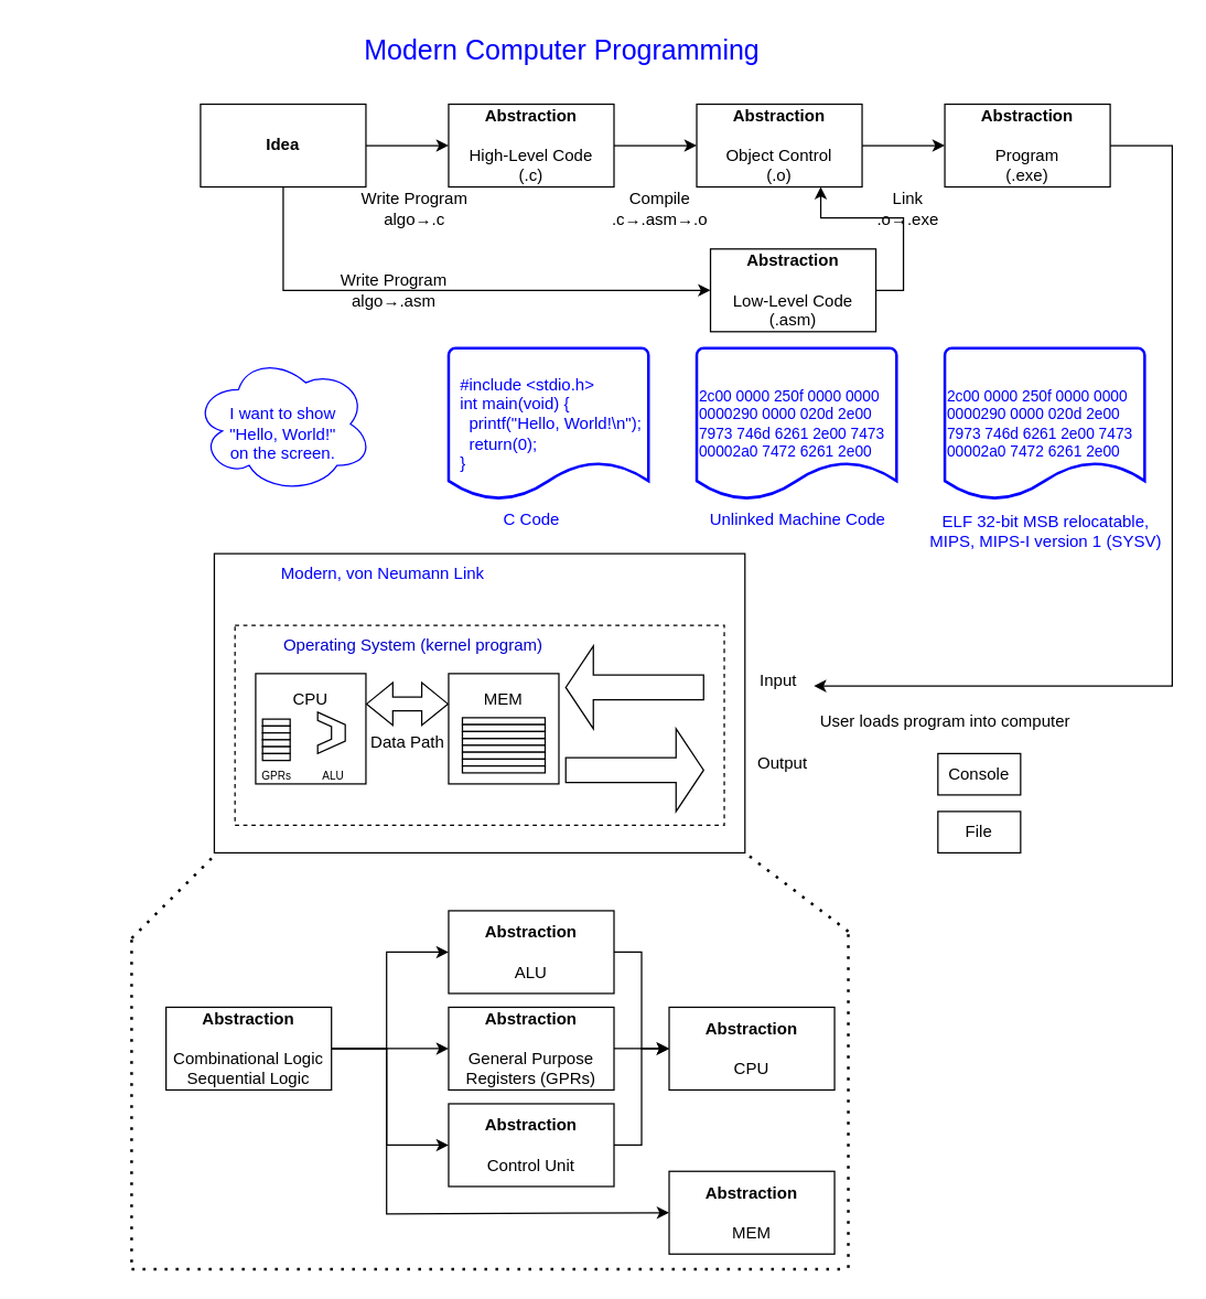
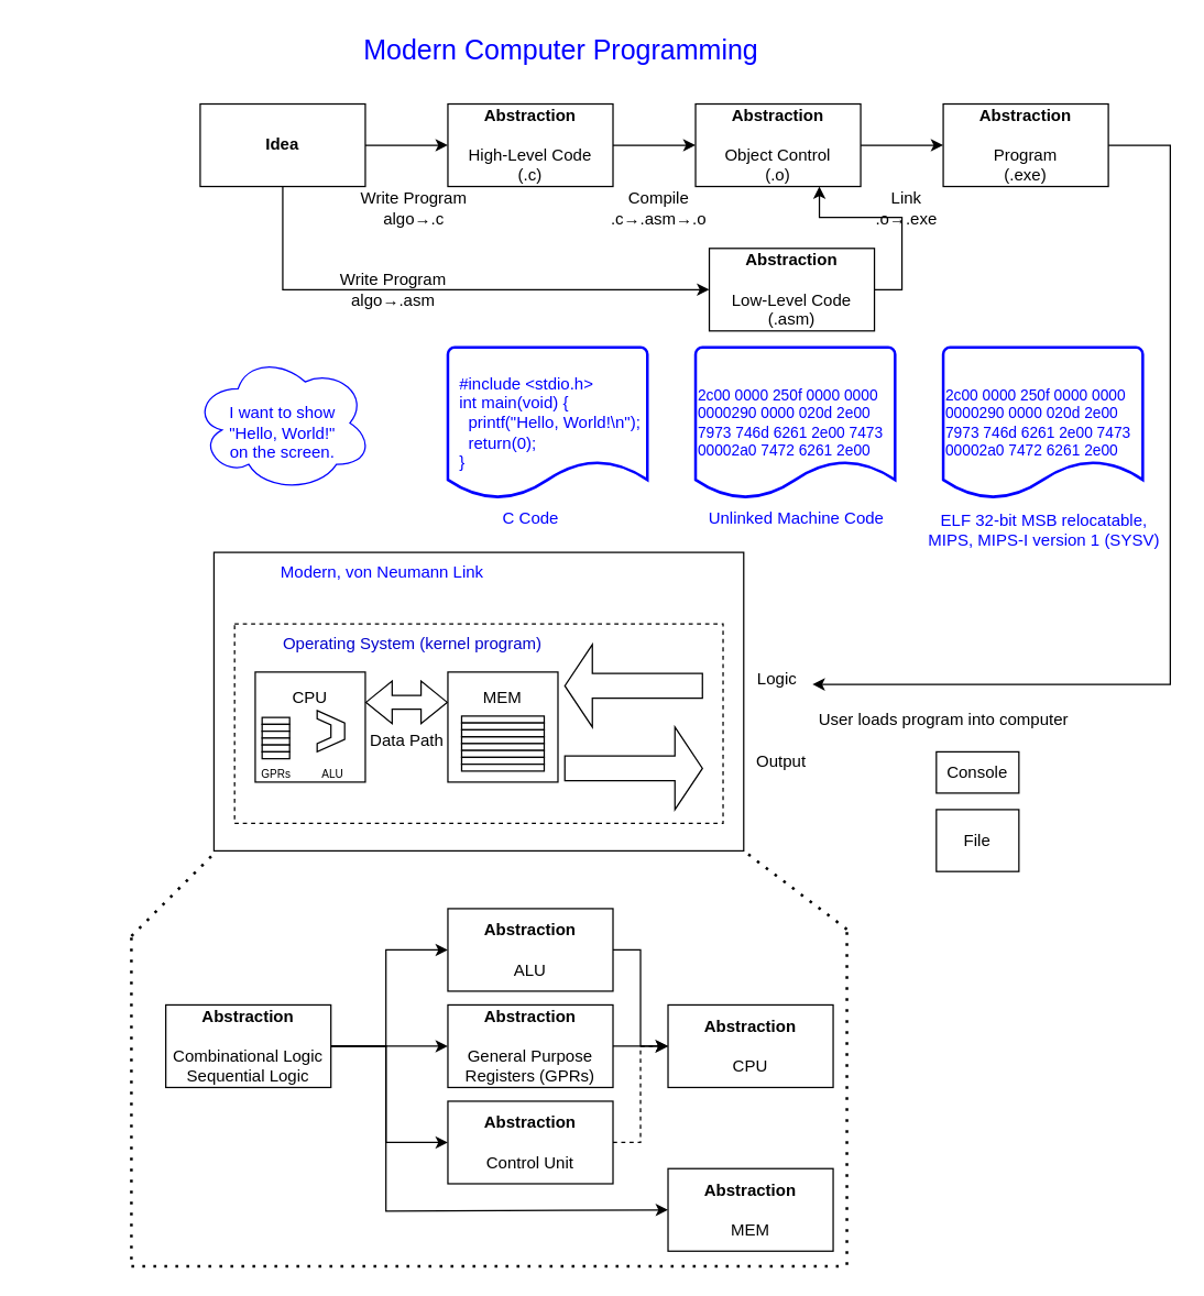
- <mxCell id="23" value="Input" style="text;html=1;align=center;verticalAlign=middle;resizable=0;points=[];autosize=1;strokeColor=none;fillColor=none;" vertex="1" parent="1"><mxGeometry x="539" y="478" width="50" height="30" as="geometry" /></mxCell>
+ <mxCell id="23" value="Logic" style="text;html=1;align=center;verticalAlign=middle;resizable=0;points=[];autosize=1;strokeColor=none;fillColor=none;" vertex="1" parent="1"><mxGeometry x="539" y="478" width="50" height="30" as="geometry" /></mxCell>
- <mxCell id="38" value="File" style="rounded=0;whiteSpace=wrap;html=1;" vertex="1" parent="1"><mxGeometry x="680" y="588" width="60" height="30" as="geometry" /></mxCell>
+ <mxCell id="38" value="File" style="rounded=0;whiteSpace=wrap;html=1;" vertex="1" parent="1"><mxGeometry x="680" y="588" width="60" height="45" as="geometry" /></mxCell>
- <mxCell id="64" style="edgeStyle=orthogonalEdgeStyle;rounded=0;orthogonalLoop=1;jettySize=auto;html=1;entryX=0;entryY=0.5;entryDx=0;entryDy=0;" edge="1" parent="1" source="65" target="56"><mxGeometry relative="1" as="geometry" /></mxCell>
+ <mxCell id="64" style="edgeStyle=orthogonalEdgeStyle;rounded=0;orthogonalLoop=1;jettySize=auto;html=1;entryX=0;entryY=0.5;entryDx=0;entryDy=0;dashed=1;" edge="1" parent="1" source="65" target="56"><mxGeometry relative="1" as="geometry" /></mxCell>
